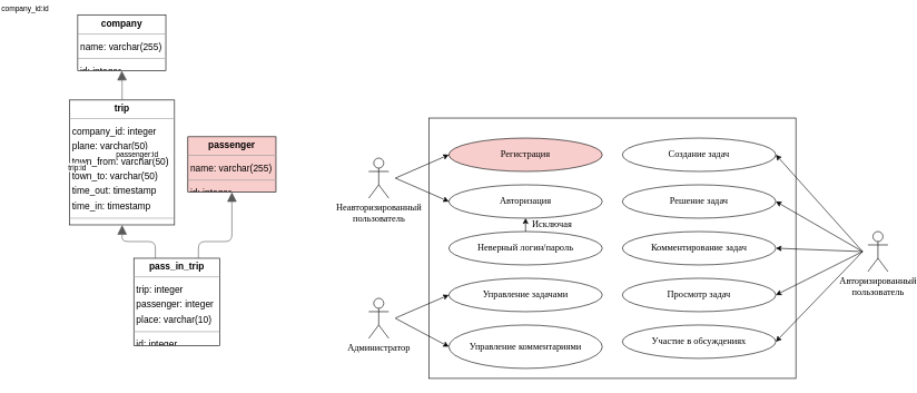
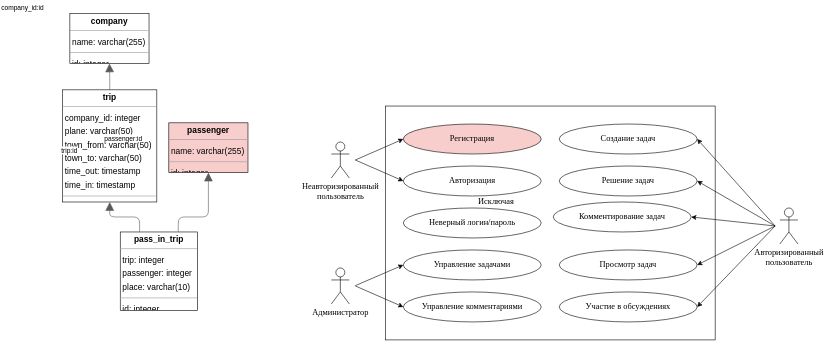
- <mxCell id="18" style="edgeStyle=orthogonalEdgeStyle;rounded=0;orthogonalLoop=1;jettySize=auto;html=1;exitX=0.5;exitY=0;exitDx=0;exitDy=0;entryX=0.5;entryY=1;entryDx=0;entryDy=0;" edge="1" parent="1" source="19" target="13"><mxGeometry relative="1" as="geometry" /></mxCell>
- <mxCell id="22" value="&lt;font face=&quot;Times New Roman&quot; style=&quot;font-size: 14px;&quot;&gt;Комментирование задач&lt;/font&gt;" style="ellipse;whiteSpace=wrap;html=1;" vertex="1" parent="1"><mxGeometry x="848" y="344" width="230" height="50" as="geometry" /></mxCell>
+ <mxCell id="22" value="&lt;font face=&quot;Times New Roman&quot; style=&quot;font-size: 14px;&quot;&gt;Комментирование задач&lt;/font&gt;" style="ellipse;whiteSpace=wrap;html=1;" vertex="1" parent="1"><mxGeometry x="838" y="334" width="230" height="50" as="geometry" /></mxCell>
- <mxCell id="32" value="&lt;font face=&quot;Times New Roman&quot; style=&quot;font-size: 14px;&quot;&gt;Управление комментариями&lt;/font&gt;" style="ellipse;whiteSpace=wrap;html=1;" vertex="1" parent="1"><mxGeometry x="588" y="484" width="230" height="65" as="geometry" /></mxCell>
+ <mxCell id="32" value="&lt;font face=&quot;Times New Roman&quot; style=&quot;font-size: 14px;&quot;&gt;Управление комментариями&lt;/font&gt;" style="ellipse;whiteSpace=wrap;html=1;" vertex="1" parent="1"><mxGeometry x="588" y="484" width="230" height="50" as="geometry" /></mxCell>
